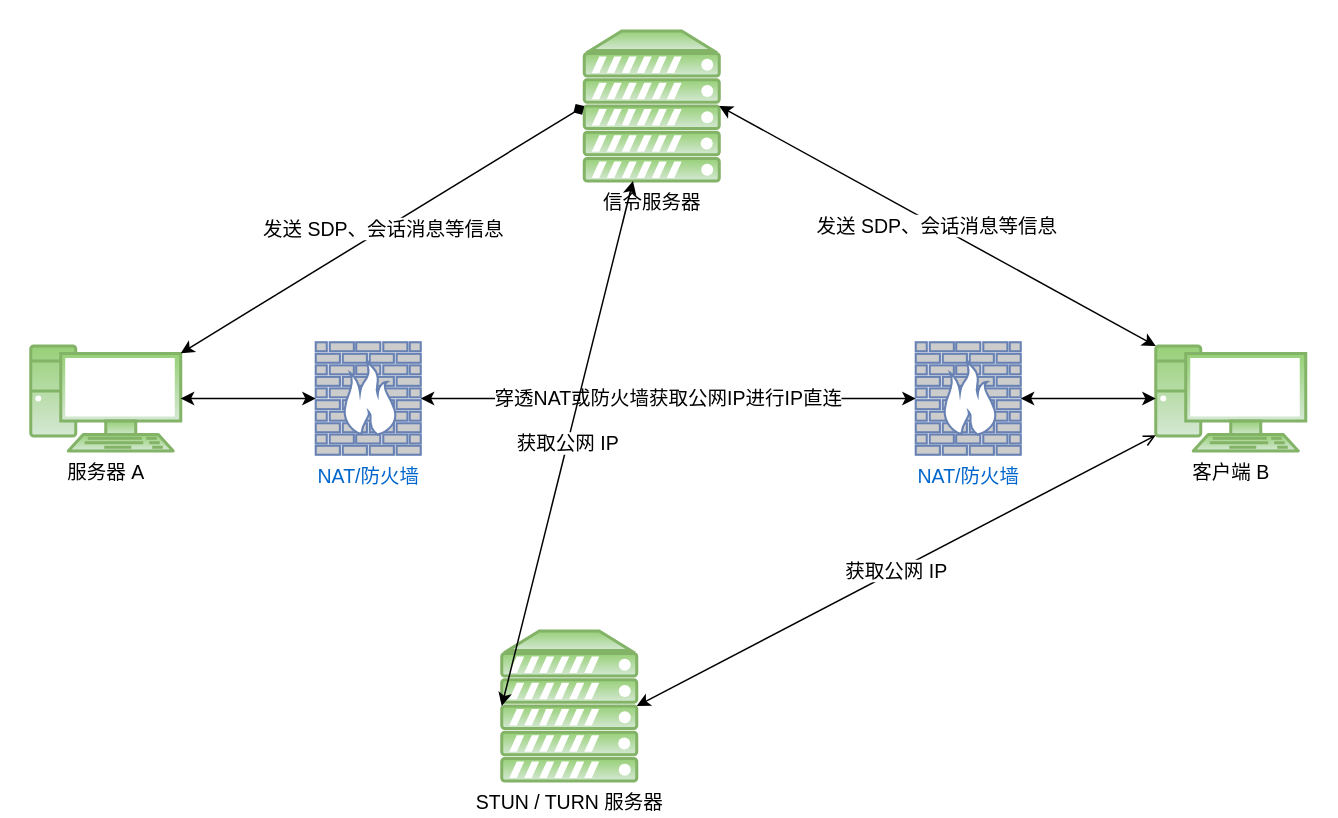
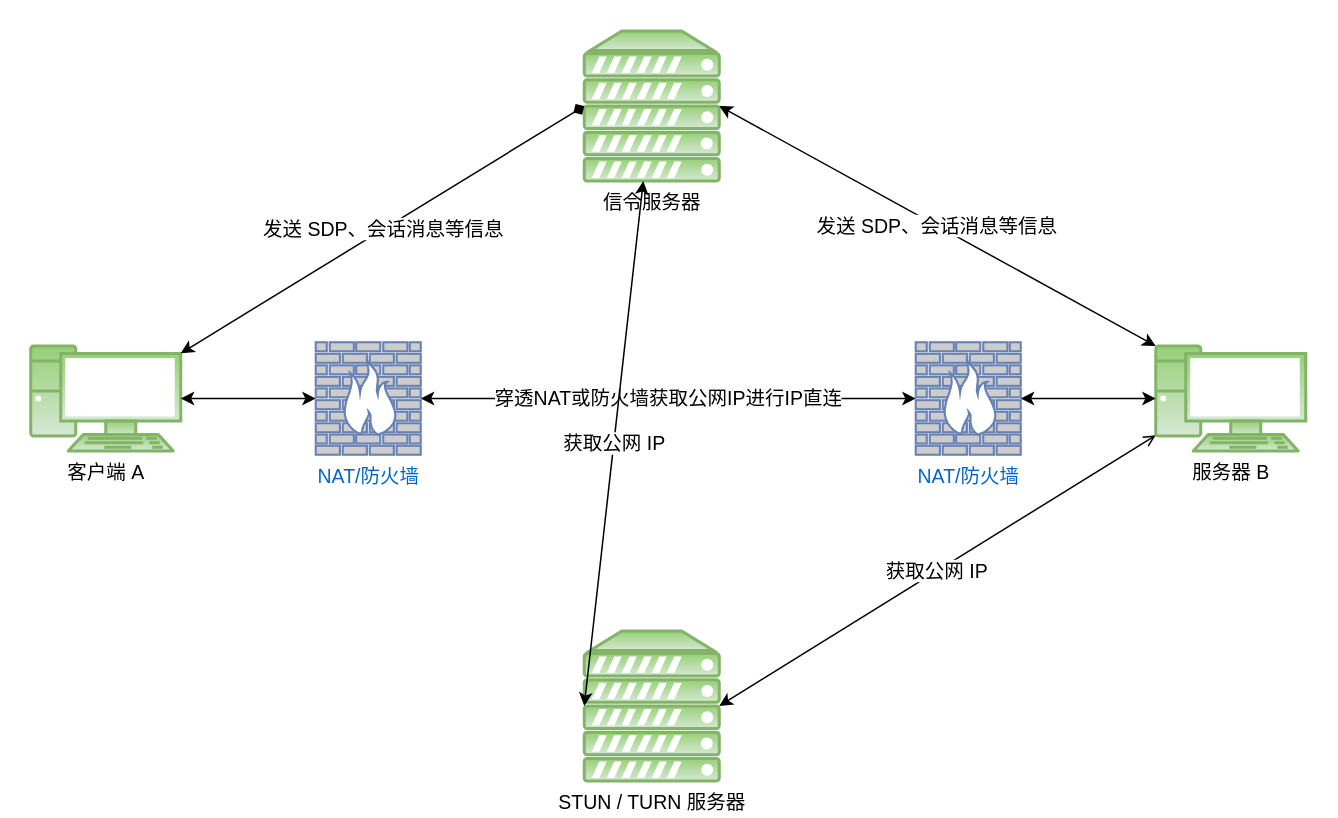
- <mxCell id="3" value="服务器 A" style="verticalAlign=top;verticalLabelPosition=bottom;labelPosition=center;align=center;html=1;outlineConnect=0;fillColor=#d5e8d4;strokeColor=#82b366;gradientDirection=north;strokeWidth=2;shape=mxgraph.networks.pc;fontSize=13;rounded=1;gradientColor=#97d077;" vertex="1" parent="1"><mxGeometry y="230" width="100" height="70" as="geometry" x="20" /></mxCell>
+ <mxCell id="3" value="客户端 A" style="verticalAlign=top;verticalLabelPosition=bottom;labelPosition=center;align=center;html=1;outlineConnect=0;fillColor=#d5e8d4;strokeColor=#82b366;gradientDirection=north;strokeWidth=2;shape=mxgraph.networks.pc;fontSize=13;rounded=1;gradientColor=#97d077;" vertex="1" parent="1"><mxGeometry y="230" width="100" height="70" as="geometry" x="20" /></mxCell>
- <mxCell id="4" value="客户端 B" style="verticalAlign=top;verticalLabelPosition=bottom;labelPosition=center;align=center;html=1;outlineConnect=0;fillColor=#d5e8d4;strokeColor=#82b366;gradientDirection=north;strokeWidth=2;shape=mxgraph.networks.pc;fontSize=13;rounded=1;gradientColor=#97d077;" vertex="1" parent="1"><mxGeometry x="770" y="230" width="100" height="70" as="geometry" /></mxCell>
+ <mxCell id="4" value="服务器 B" style="verticalAlign=top;verticalLabelPosition=bottom;labelPosition=center;align=center;html=1;outlineConnect=0;fillColor=#d5e8d4;strokeColor=#82b366;gradientDirection=north;strokeWidth=2;shape=mxgraph.networks.pc;fontSize=13;rounded=1;gradientColor=#97d077;" vertex="1" parent="1"><mxGeometry x="770" y="230" width="100" height="70" as="geometry" /></mxCell>
- <mxCell id="5" value="STUN / TURN 服务器" style="verticalAlign=top;verticalLabelPosition=bottom;labelPosition=center;align=center;html=1;outlineConnect=0;fillColor=#d5e8d4;strokeColor=#82b366;gradientDirection=north;strokeWidth=2;shape=mxgraph.networks.server;rounded=1;fontSize=13;gradientColor=#97d077;" vertex="1" parent="1"><mxGeometry x="334" y="420" width="90" height="100" as="geometry" /></mxCell>
+ <mxCell id="5" value="STUN / TURN 服务器" style="verticalAlign=top;verticalLabelPosition=bottom;labelPosition=center;align=center;html=1;outlineConnect=0;fillColor=#d5e8d4;strokeColor=#82b366;gradientDirection=north;strokeWidth=2;shape=mxgraph.networks.server;rounded=1;fontSize=13;gradientColor=#97d077;" vertex="1" parent="1"><mxGeometry x="389" y="420" width="90" height="100" as="geometry" /></mxCell>
